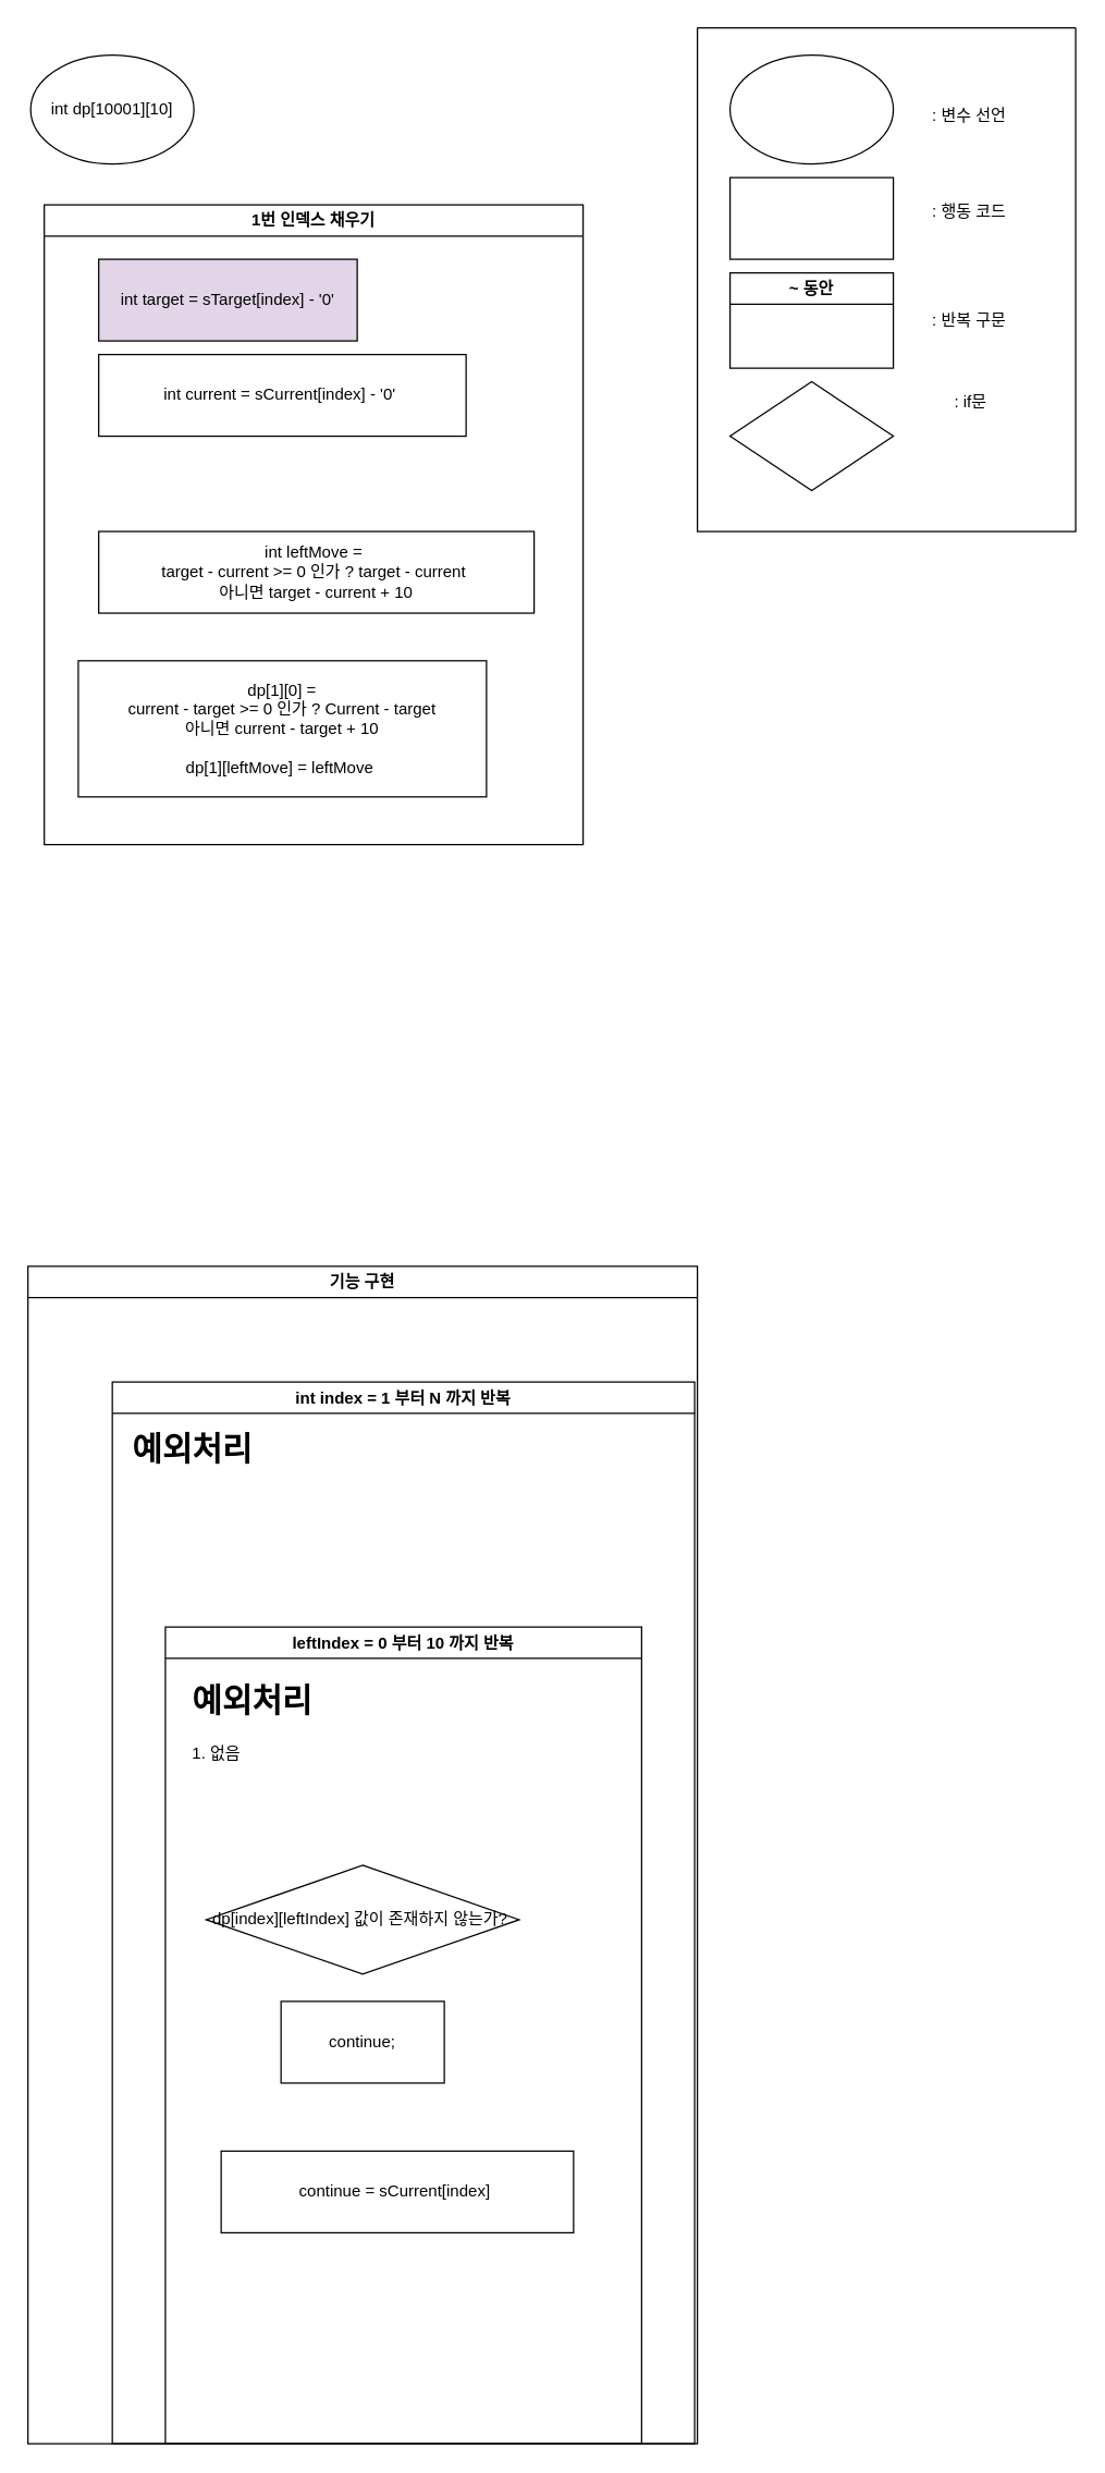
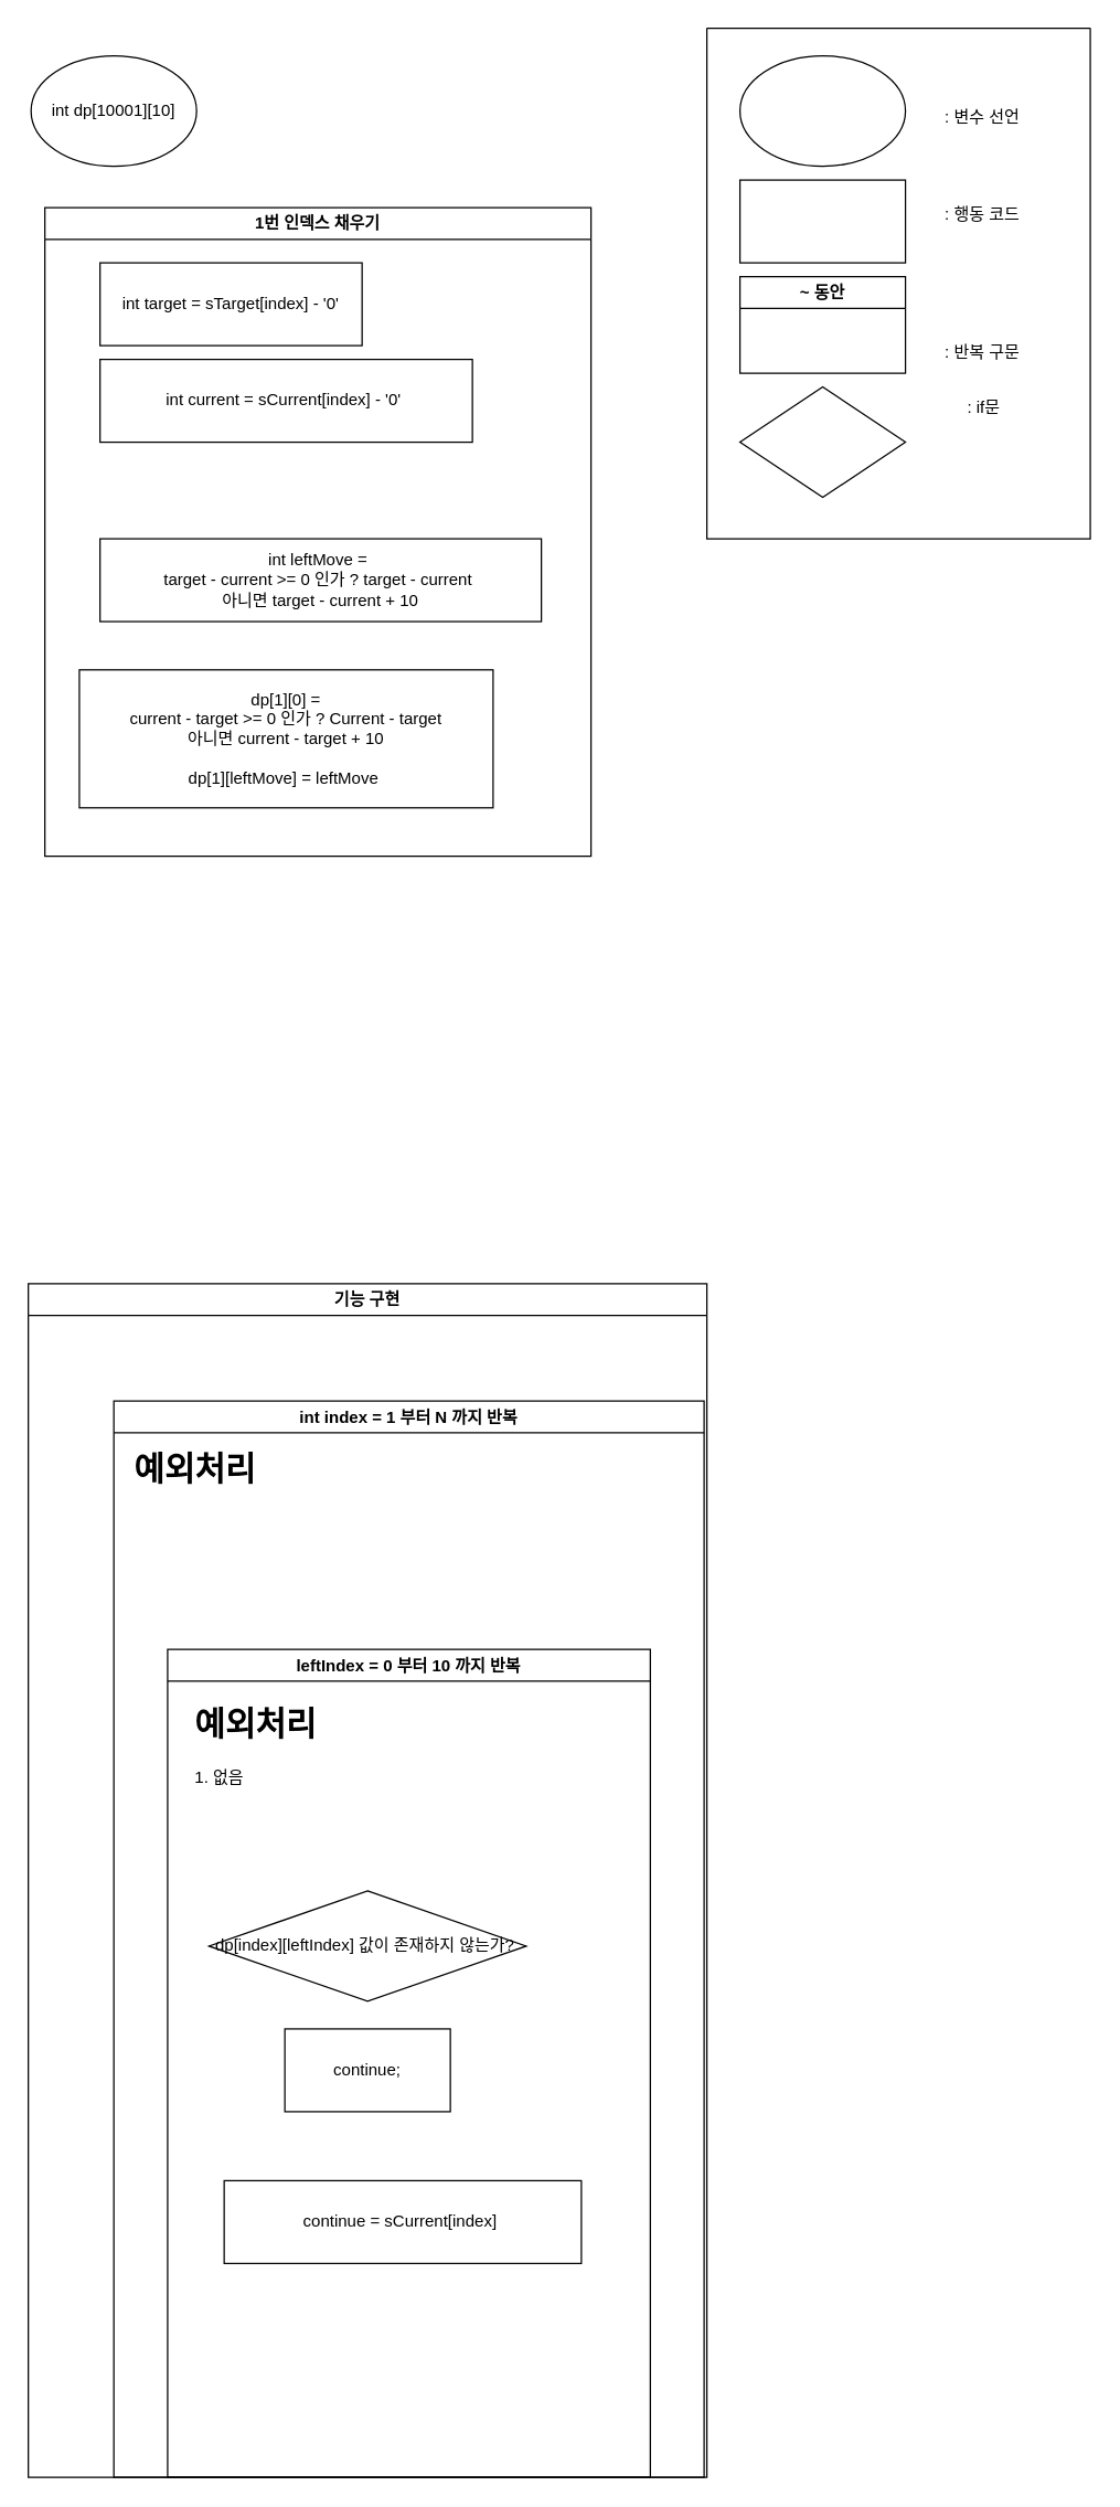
- <mxCell id="21" value="int target = sTarget[index] - '0'" style="rounded=0;whiteSpace=wrap;html=1;fillColor=#e1d5e7;" vertex="1" parent="20"><mxGeometry x="40" y="40" width="190" height="60" as="geometry" /></mxCell>
+ <mxCell id="21" value="int target = sTarget[index] - '0'" style="rounded=0;whiteSpace=wrap;html=1;" vertex="1" parent="20"><mxGeometry x="40" y="40" width="190" height="60" as="geometry" /></mxCell>
- <mxCell id="8" value=": 반복 구문" style="text;html=1;align=center;verticalAlign=middle;whiteSpace=wrap;rounded=0;" vertex="1" parent="2"><mxGeometry x="170" y="200" width="60" height="30" as="geometry" /></mxCell>
+ <mxCell id="8" value=": 반복 구문" style="text;html=1;align=center;verticalAlign=middle;whiteSpace=wrap;rounded=0;" vertex="1" parent="2"><mxGeometry x="170" y="220" width="60" height="30" as="geometry" /></mxCell>
